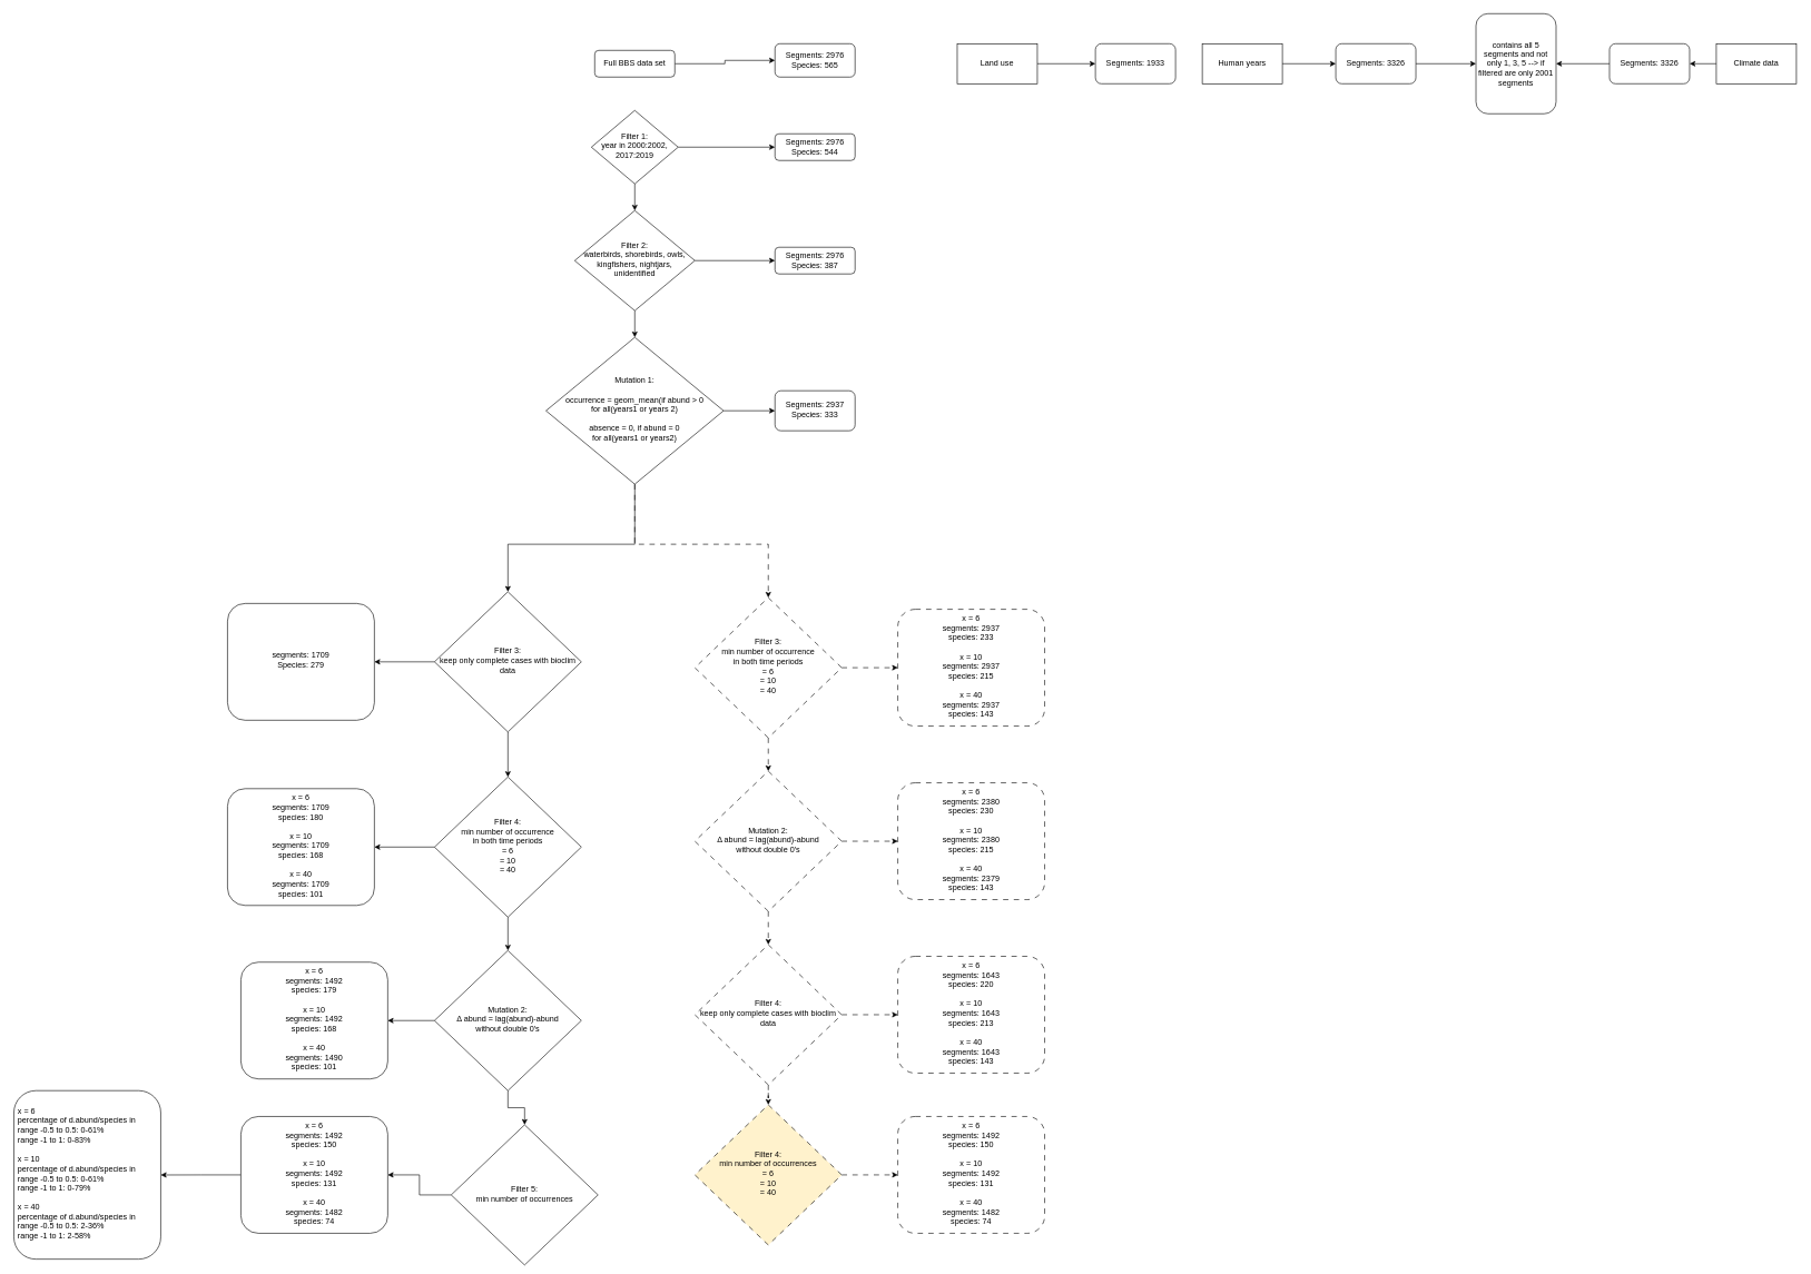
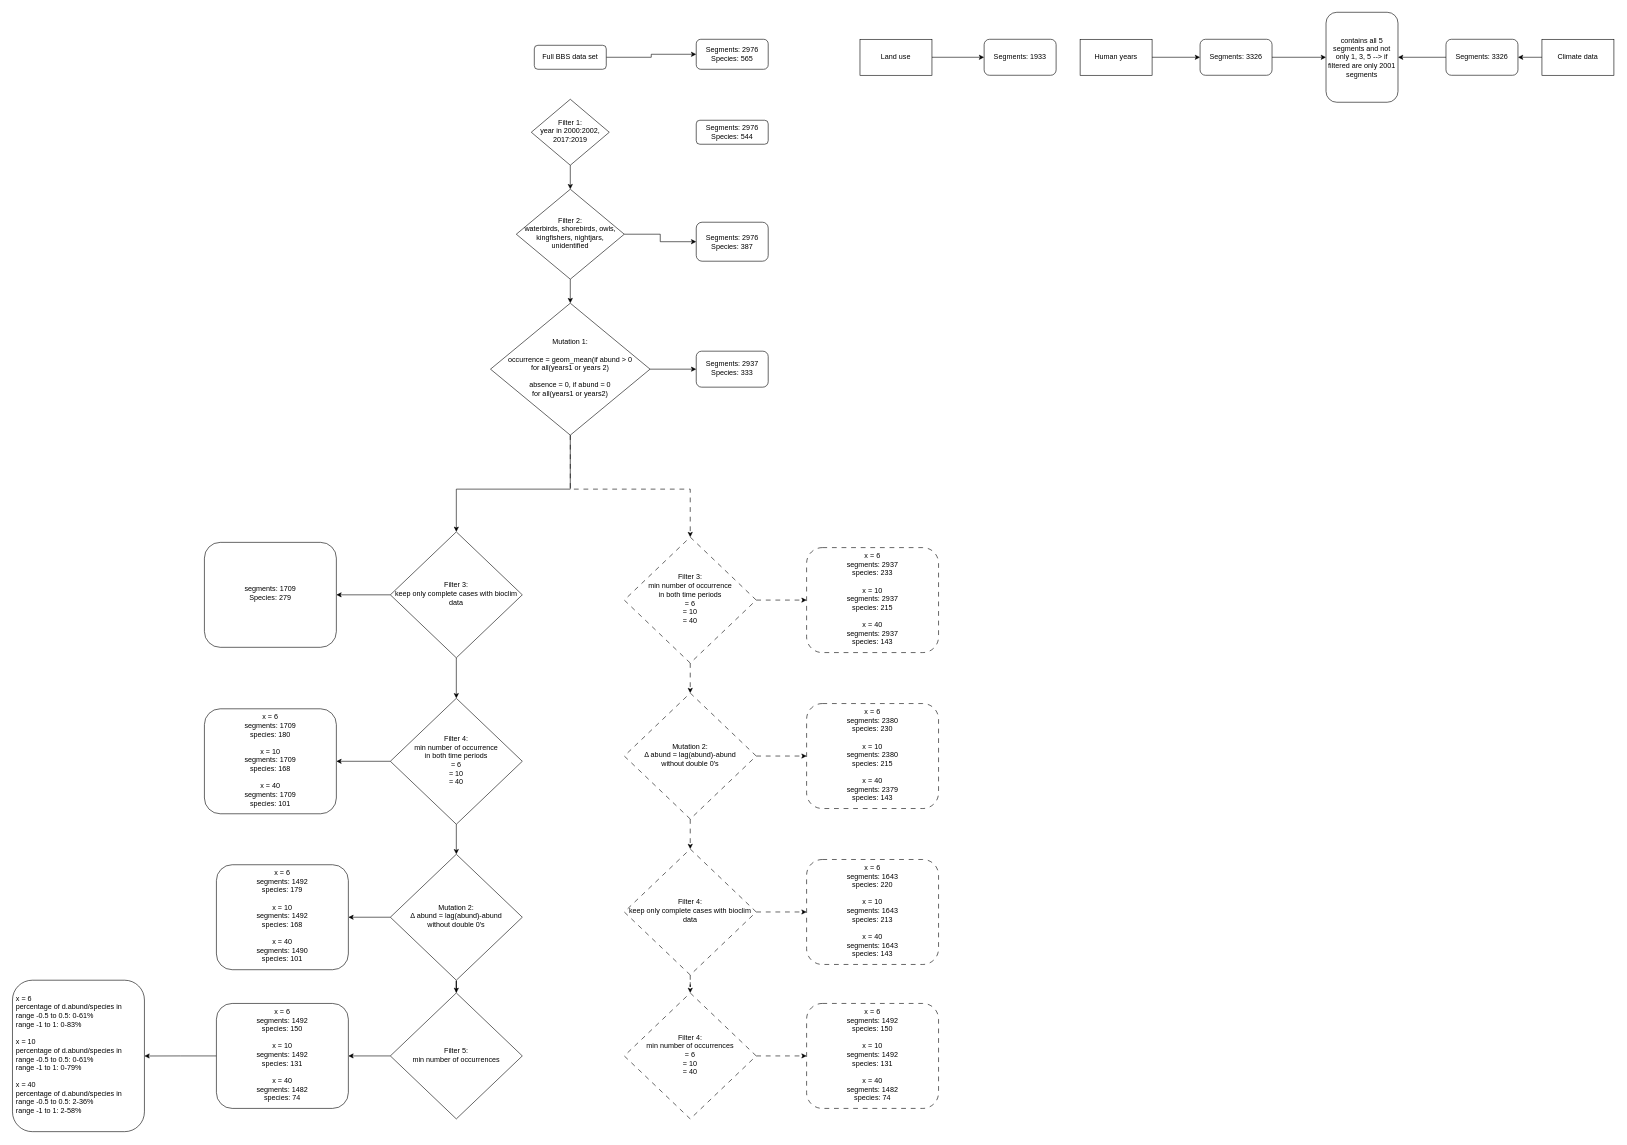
- <mxCell id="4" value="" style="edgeStyle=orthogonalEdgeStyle;rounded=0;orthogonalLoop=1;jettySize=auto;html=1;" parent="1" source="6" target="7" edge="1"><mxGeometry relative="1" as="geometry" /></mxCell>
- <mxCell id="11" value="Segments: 2976&lt;br&gt;Species: 387" style="rounded=1;whiteSpace=wrap;html=1;fontSize=12;glass=0;strokeWidth=1;shadow=0;" parent="1" vertex="1"><mxGeometry x="1160" y="370" width="120" height="40" as="geometry" /></mxCell>
+ <mxCell id="11" value="Segments: 2976&lt;br&gt;Species: 387" style="rounded=1;whiteSpace=wrap;html=1;fontSize=12;glass=0;strokeWidth=1;shadow=0;" parent="1" vertex="1"><mxGeometry x="1160" y="370" width="120" height="65" as="geometry" /></mxCell>
- <mxCell id="43" value="Filter 4:&lt;br&gt;min number of occurrences&lt;br&gt;= 6&lt;br&gt;= 10&lt;br&gt;= 40" style="rhombus;whiteSpace=wrap;html=1;shadow=0;fontFamily=Helvetica;fontSize=12;align=center;strokeWidth=1;spacing=6;spacingTop=-4;dashed=1;dashPattern=8 8;fillColor=#fff2cc;" vertex="1" parent="1"><mxGeometry x="1040" y="1655" width="220" height="210" as="geometry" /></mxCell>
+ <mxCell id="43" value="Filter 4:&lt;br&gt;min number of occurrences&lt;br&gt;= 6&lt;br&gt;= 10&lt;br&gt;= 40" style="rhombus;whiteSpace=wrap;html=1;shadow=0;fontFamily=Helvetica;fontSize=12;align=center;strokeWidth=1;spacing=6;spacingTop=-4;dashed=1;dashPattern=8 8;" vertex="1" parent="1"><mxGeometry x="1040" y="1655" width="220" height="210" as="geometry" /></mxCell>
- <mxCell id="58" value="Filter 5:&lt;br&gt;min number of occurrences" style="rhombus;whiteSpace=wrap;html=1;shadow=0;fontFamily=Helvetica;fontSize=12;align=center;strokeWidth=1;spacing=6;spacingTop=-4;" vertex="1" parent="1"><mxGeometry x="675" y="1685" width="220" height="210" as="geometry" /></mxCell>
+ <mxCell id="58" value="Filter 5:&lt;br&gt;min number of occurrences" style="rhombus;whiteSpace=wrap;html=1;shadow=0;fontFamily=Helvetica;fontSize=12;align=center;strokeWidth=1;spacing=6;spacingTop=-4;" vertex="1" parent="1"><mxGeometry x="650" y="1655" width="220" height="210" as="geometry" /></mxCell>
